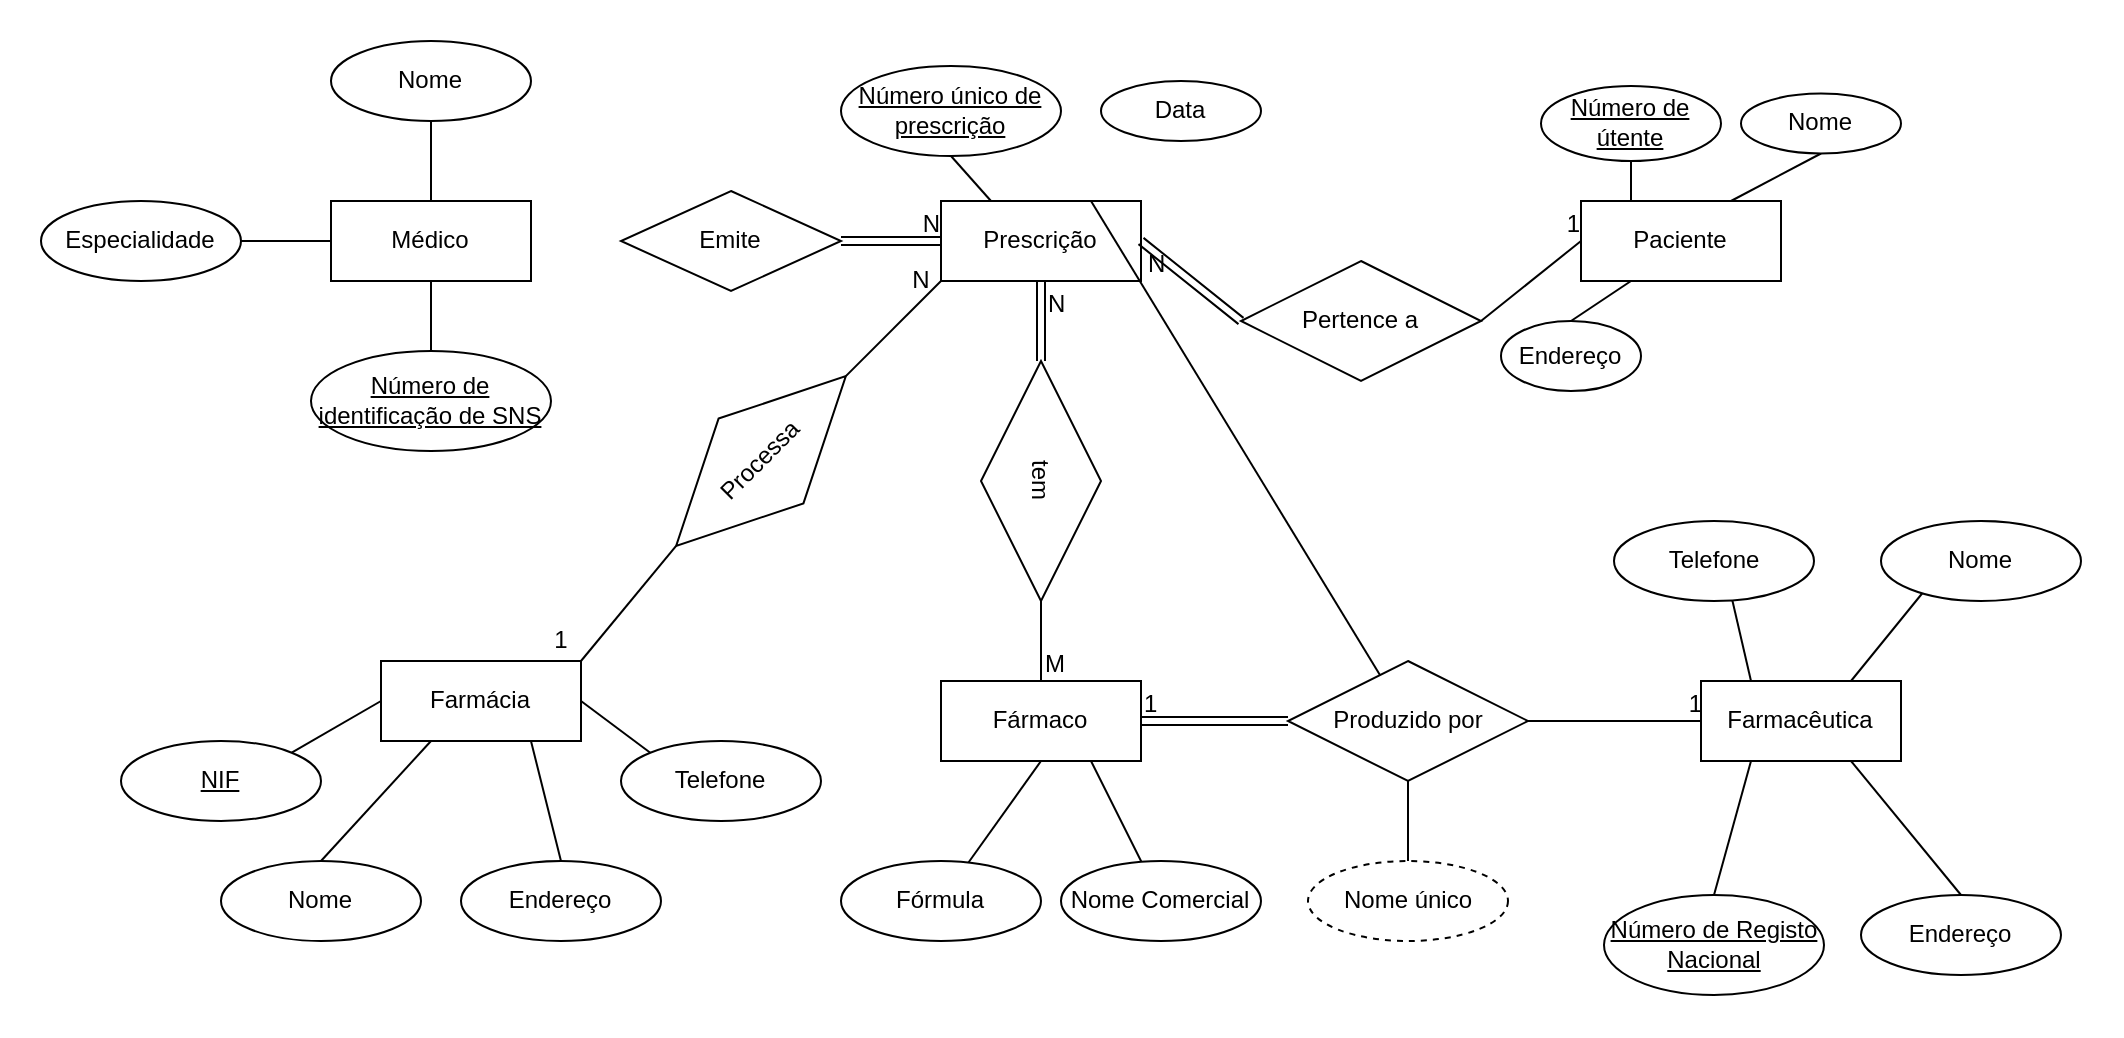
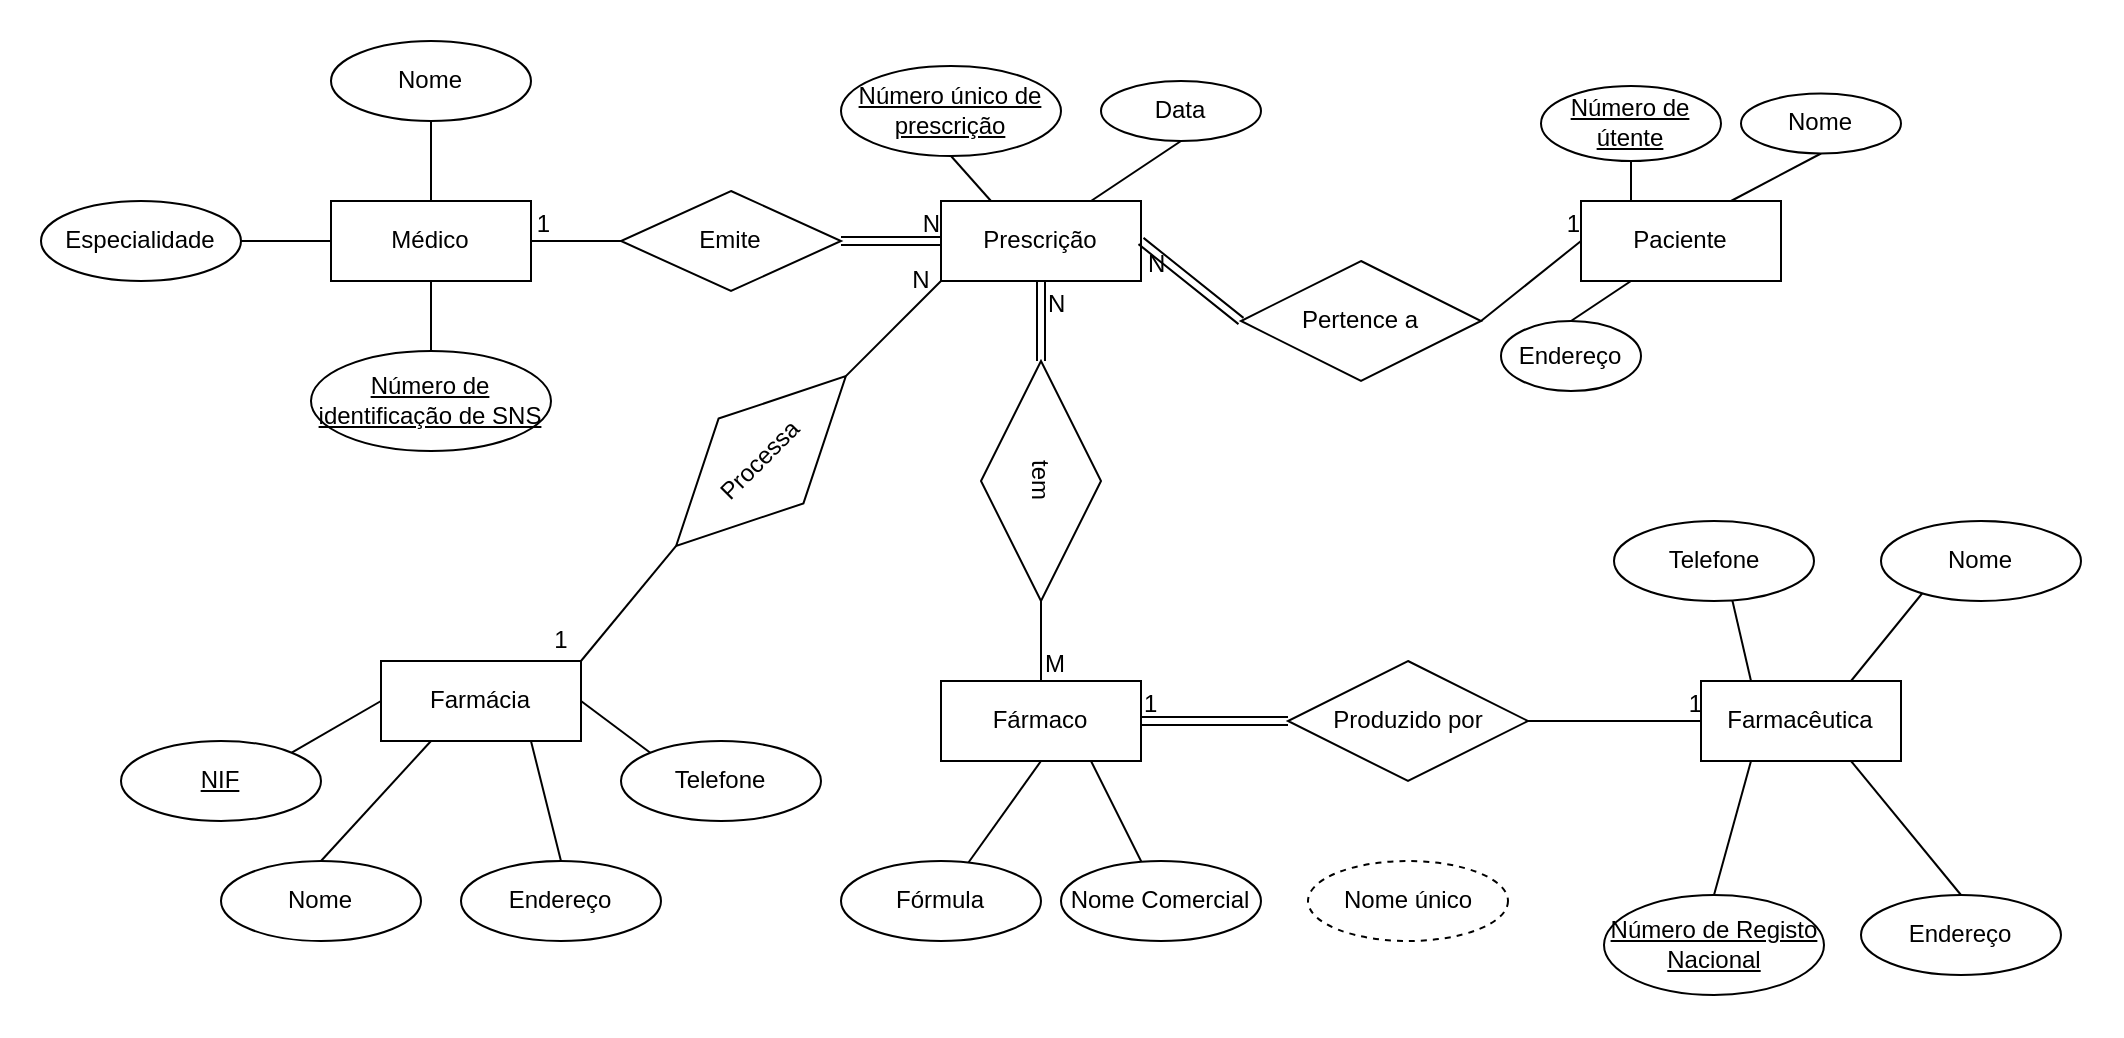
+ <mxCell id="51" value="" style="endArrow=none;html=1;rounded=0;exitX=1;exitY=0.5;exitDx=0;exitDy=0;entryX=0;entryY=0.5;entryDx=0;entryDy=0;" edge="1" parent="1" source="4" target="7"><mxGeometry relative="1" as="geometry"><mxPoint x="260" y="160" as="sourcePoint" /><mxPoint x="420" y="160" as="targetPoint" /></mxGeometry></mxCell>
+ <mxCell id="52" value="1" style="resizable=0;html=1;align=right;verticalAlign=bottom;" connectable="0" vertex="1" parent="51"><mxGeometry x="1" relative="1" as="geometry"><mxPoint x="-35" as="offset" /></mxGeometry></mxCell>
- <mxCell id="45" value="" style="endArrow=none;html=1;rounded=0;exitX=0.75;exitY=0;exitDx=0;exitDy=0;" edge="1" parent="1" target="11" source="2"><mxGeometry relative="1" as="geometry"><mxPoint x="620" y="140" as="sourcePoint" /><mxPoint x="820" y="320" as="targetPoint" /></mxGeometry></mxCell>
+ <mxCell id="45" value="" style="endArrow=none;html=1;rounded=0;exitX=0.75;exitY=0;exitDx=0;exitDy=0;entryX=0.5;entryY=1;entryDx=0;entryDy=0;" edge="1" parent="1" target="44" source="2"><mxGeometry relative="1" as="geometry"><mxPoint x="620" y="140" as="sourcePoint" /><mxPoint x="820" y="320" as="targetPoint" /></mxGeometry></mxCell>
- <mxCell id="67" value="" style="endArrow=none;html=1;rounded=0;exitX=0.5;exitY=1;exitDx=0;exitDy=0;entryX=0.5;entryY=0;entryDx=0;entryDy=0;" edge="1" parent="1" source="11" target="72"><mxGeometry relative="1" as="geometry"><mxPoint x="704" y="390" as="sourcePoint" /><mxPoint x="750" y="440" as="targetPoint" /></mxGeometry></mxCell>
